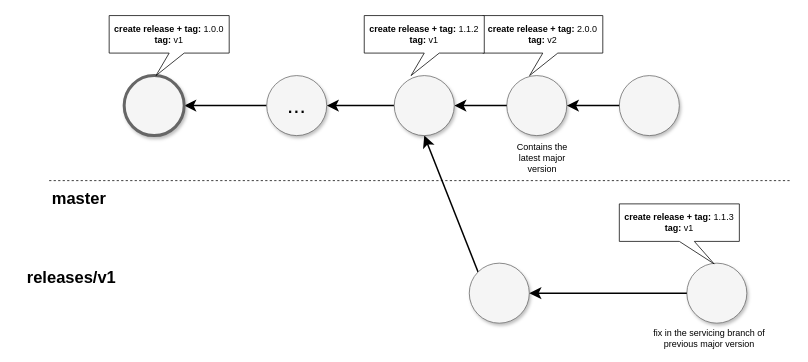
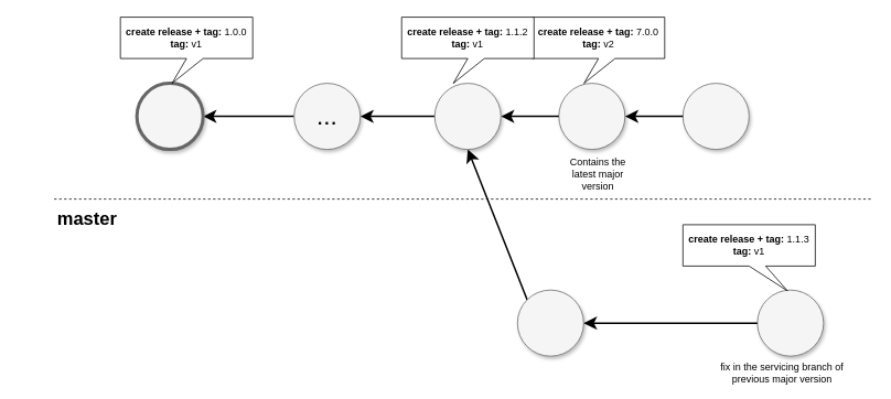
- <mxCell id="20" value="&lt;b&gt;create release + tag:&lt;/b&gt;&amp;nbsp;2.0.0&lt;br&gt;&lt;b&gt;tag:&lt;/b&gt; v2" style="shape=callout;whiteSpace=wrap;html=1;perimeter=calloutPerimeter;position2=0.39;" vertex="1" parent="1"><mxGeometry x="643" y="20" width="160" height="80" as="geometry" /></mxCell>
+ <mxCell id="20" value="&lt;b&gt;create release + tag:&lt;/b&gt;&amp;nbsp;7.0.0&lt;br&gt;&lt;b&gt;tag:&lt;/b&gt; v2" style="shape=callout;whiteSpace=wrap;html=1;perimeter=calloutPerimeter;position2=0.39;" vertex="1" parent="1"><mxGeometry x="643" y="20" width="160" height="80" as="geometry" /></mxCell>
- <mxCell id="17" value="releases/v1" style="text;html=1;strokeColor=none;fillColor=none;align=center;verticalAlign=middle;whiteSpace=wrap;rounded=0;fontStyle=1;fontSize=22;" parent="1" vertex="1"><mxGeometry x="35" y="360" width="120" height="20" as="geometry" /></mxCell>
